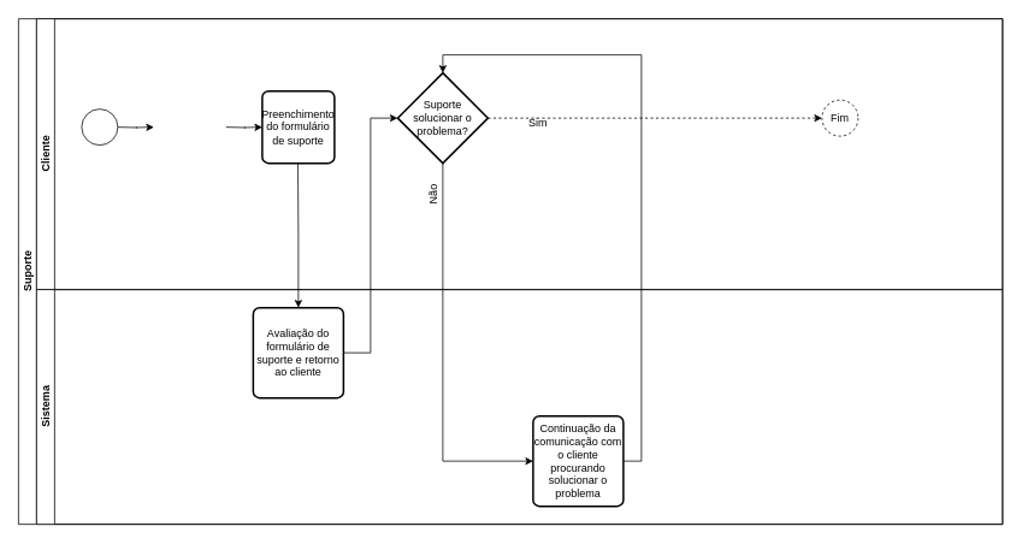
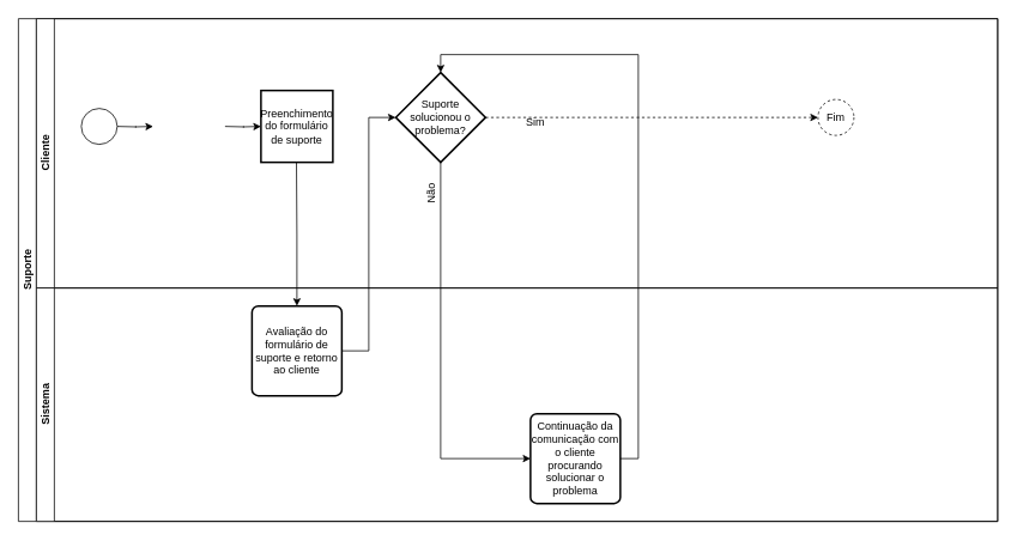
- <mxCell id="10" value="Suporte solucionar o problema?" style="strokeWidth=2;html=1;shape=mxgraph.flowchart.decision;whiteSpace=wrap;" parent="3" vertex="1"><mxGeometry x="400" y="60" width="100" height="100" as="geometry" /></mxCell>
+ <mxCell id="10" value="Suporte solucionou o problema?" style="strokeWidth=2;html=1;shape=mxgraph.flowchart.decision;whiteSpace=wrap;" parent="3" vertex="1"><mxGeometry x="400" y="60" width="100" height="100" as="geometry" /></mxCell>
- <mxCell id="7" value="Preenchimento do formulário de suporte" style="rounded=1;whiteSpace=wrap;html=1;absoluteArcSize=1;arcSize=14;strokeWidth=2;" parent="3" vertex="1"><mxGeometry x="250" y="80" width="80" height="80" as="geometry" /></mxCell>
+ <mxCell id="7" value="Preenchimento do formulário de suporte" style="whiteSpace=wrap;html=1;absoluteArcSize=1;arcSize=14;strokeWidth=2;rounded=0;" parent="3" vertex="1"><mxGeometry x="250" y="80" width="80" height="80" as="geometry" /></mxCell>
